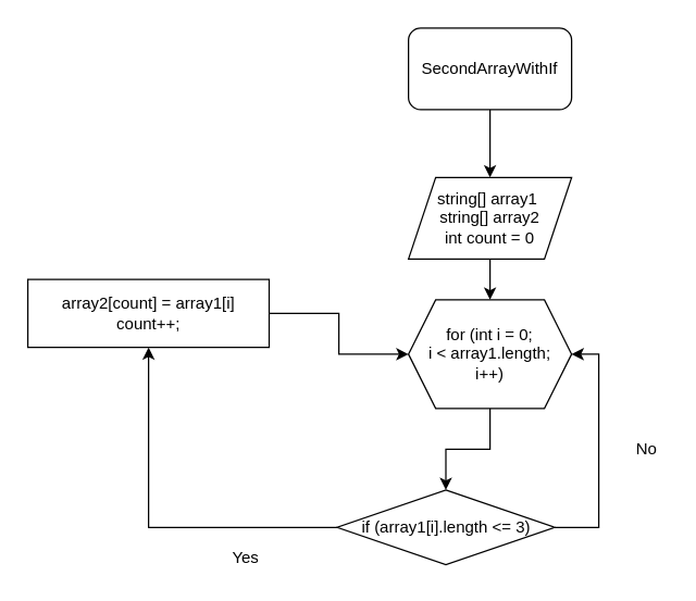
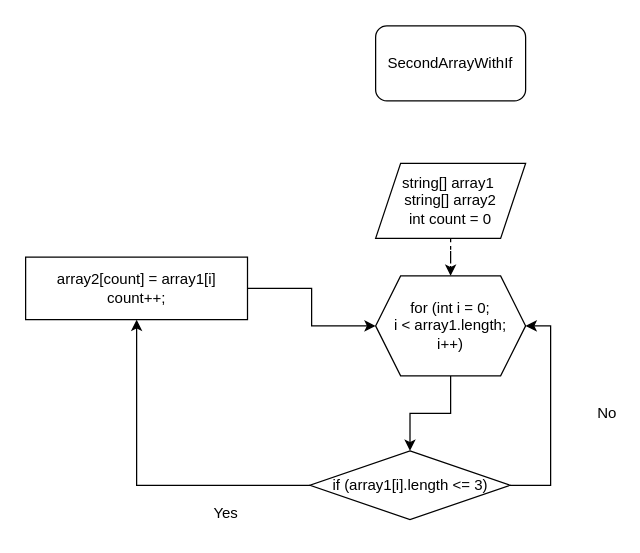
- <mxCell id="2" value="" style="edgeStyle=orthogonalEdgeStyle;rounded=0;orthogonalLoop=1;jettySize=auto;html=1;" parent="1" source="3" target="5" edge="1"><mxGeometry relative="1" as="geometry" /></mxCell>
- <mxCell id="4" value="" style="edgeStyle=orthogonalEdgeStyle;rounded=0;orthogonalLoop=1;jettySize=auto;html=1;" parent="1" source="5" target="7" edge="1"><mxGeometry relative="1" as="geometry" /></mxCell>
+ <mxCell id="4" value="" style="edgeStyle=orthogonalEdgeStyle;rounded=0;orthogonalLoop=1;jettySize=auto;html=1;dashed=1;" parent="1" source="5" target="7" edge="1"><mxGeometry relative="1" as="geometry" /></mxCell>
- <mxCell id="14" value="No" style="text;html=1;align=center;verticalAlign=middle;resizable=0;points=[];autosize=1;strokeColor=none;fillColor=none;" parent="1" vertex="1"><mxGeometry x="460" y="320" width="30" height="20" as="geometry" /></mxCell>
+ <mxCell id="14" value="No" style="text;html=1;align=center;verticalAlign=middle;resizable=0;points=[];autosize=1;strokeColor=none;fillColor=none;" parent="1" vertex="1"><mxGeometry x="470" y="320" width="30" height="20" as="geometry" /></mxCell>
